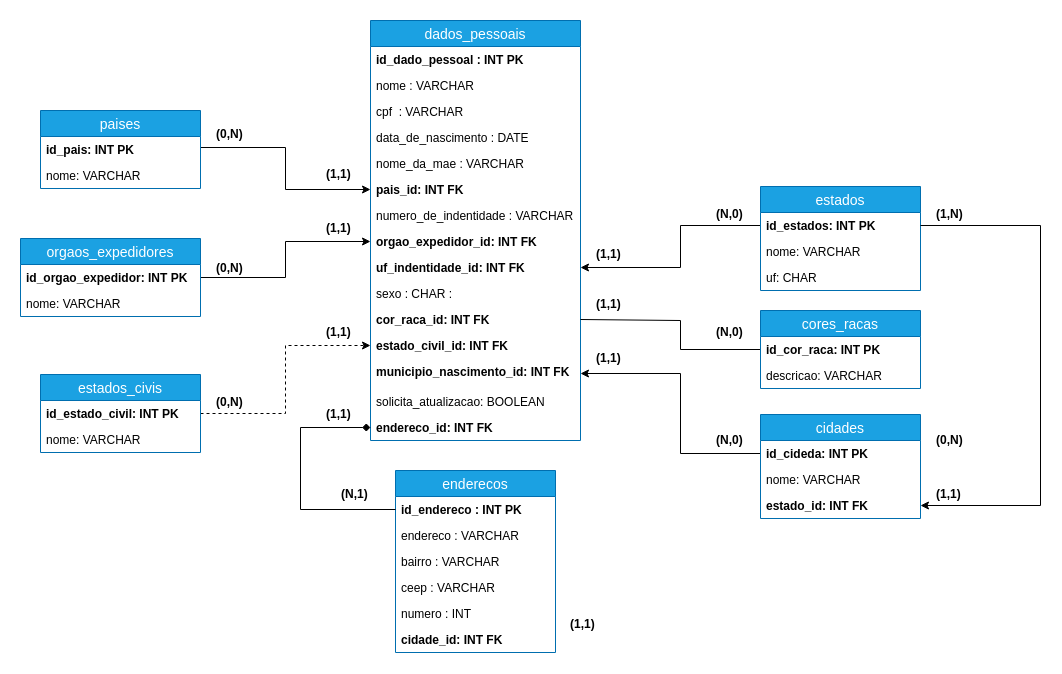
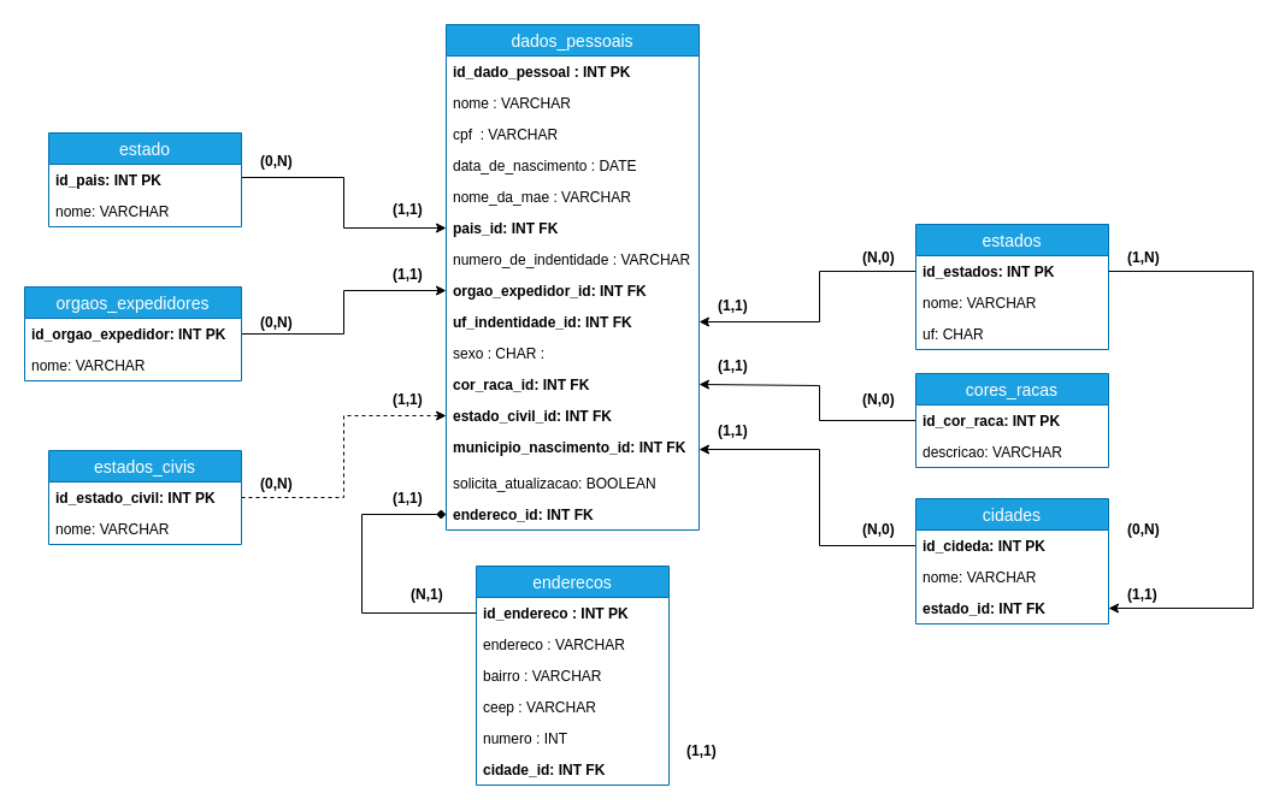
- <mxCell id="61" value="paises" style="swimlane;fontStyle=0;childLayout=stackLayout;horizontal=1;startSize=26;horizontalStack=0;resizeParent=1;resizeParentMax=0;resizeLast=0;collapsible=1;marginBottom=0;align=center;fontSize=14;fillColor=#1ba1e2;strokeColor=#006EAF;fontColor=#ffffff;" parent="1" vertex="1"><mxGeometry x="40" y="110" width="160" height="78" as="geometry" /></mxCell>
+ <mxCell id="61" value="estado" style="swimlane;fontStyle=0;childLayout=stackLayout;horizontal=1;startSize=26;horizontalStack=0;resizeParent=1;resizeParentMax=0;resizeLast=0;collapsible=1;marginBottom=0;align=center;fontSize=14;fillColor=#1ba1e2;strokeColor=#006EAF;fontColor=#ffffff;" parent="1" vertex="1"><mxGeometry x="40" y="110" width="160" height="78" as="geometry" /></mxCell>
- <mxCell id="18" style="edgeStyle=orthogonalEdgeStyle;rounded=0;orthogonalLoop=1;jettySize=auto;html=1;exitX=0;exitY=0.5;exitDx=0;exitDy=0;entryX=1;entryY=0.5;entryDx=0;entryDy=0;fontColor=#000000;endArrow=none;" parent="1" source="25" target="13" edge="1"><mxGeometry relative="1" as="geometry"><Array as="points"><mxPoint x="680" y="349" /><mxPoint x="680" y="320" /></Array></mxGeometry></mxCell>
+ <mxCell id="18" style="edgeStyle=orthogonalEdgeStyle;rounded=0;orthogonalLoop=1;jettySize=auto;html=1;exitX=0;exitY=0.5;exitDx=0;exitDy=0;entryX=1;entryY=0.5;entryDx=0;entryDy=0;fontColor=#000000;" parent="1" source="25" target="13" edge="1"><mxGeometry relative="1" as="geometry"><Array as="points"><mxPoint x="680" y="349" /><mxPoint x="680" y="320" /></Array></mxGeometry></mxCell>
